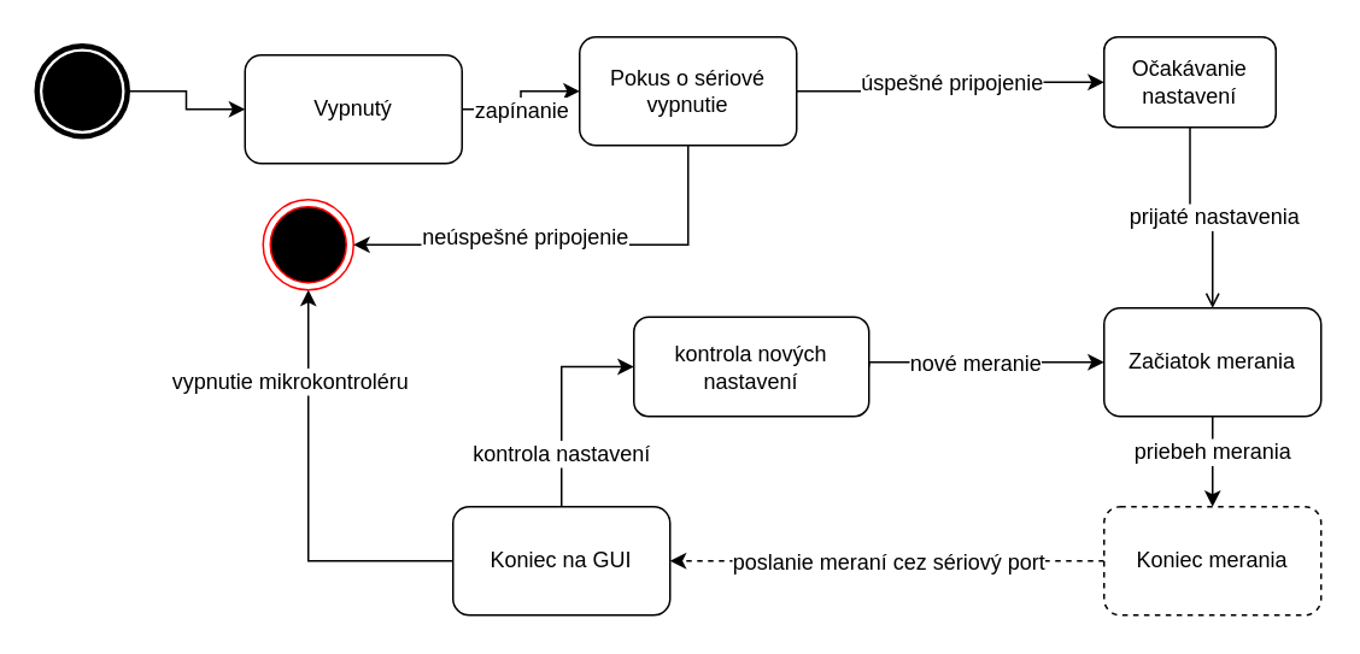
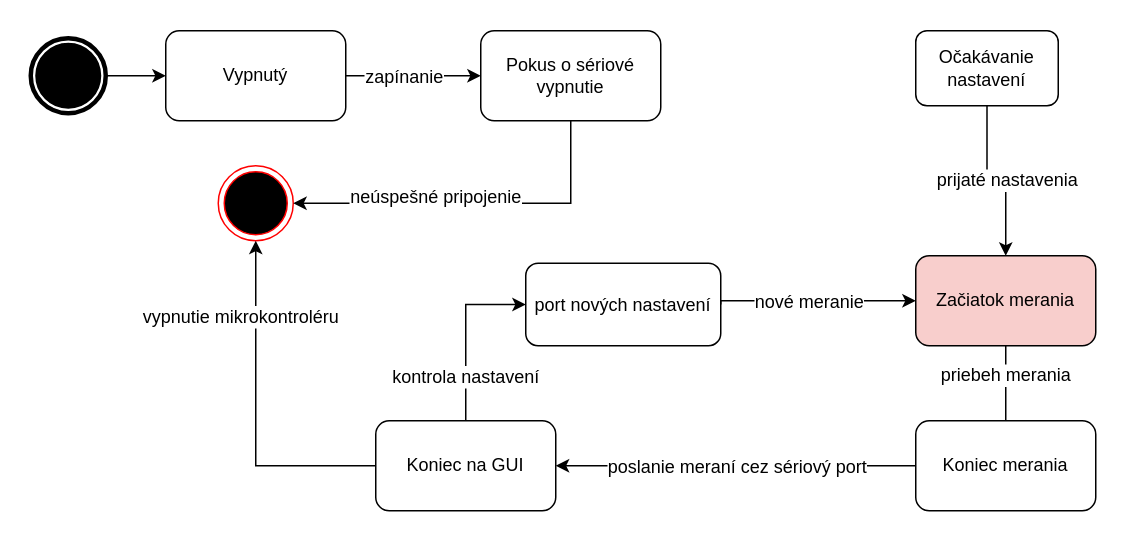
- <mxCell id="10" style="edgeStyle=orthogonalEdgeStyle;rounded=0;orthogonalLoop=1;jettySize=auto;html=1;entryX=0;entryY=0.5;entryDx=0;entryDy=0;" edge="1" parent="1" source="12" target="15"><mxGeometry relative="1" as="geometry" /></mxCell>
- <mxCell id="11" value="úspešné pripojenie" style="text;html=1;resizable=0;points=[];align=center;verticalAlign=middle;labelBackgroundColor=#ffffff;" vertex="1" connectable="0" parent="10"><mxGeometry x="0.248" y="-3" relative="1" as="geometry"><mxPoint x="-19" y="-3" as="offset" /></mxGeometry></mxCell>
- <mxCell id="7" value="Vypnutý" style="rounded=1;whiteSpace=wrap;html=1;" vertex="1" parent="1"><mxGeometry x="135" y="30" width="120" height="60" as="geometry" /></mxCell>
+ <mxCell id="7" value="Vypnutý" style="rounded=1;whiteSpace=wrap;html=1;" vertex="1" parent="1"><mxGeometry x="110" y="20" width="120" height="60" as="geometry" /></mxCell>
- <mxCell id="13" style="edgeStyle=orthogonalEdgeStyle;rounded=0;orthogonalLoop=1;jettySize=auto;html=1;endArrow=open;" edge="1" parent="1" source="15" target="18"><mxGeometry relative="1" as="geometry" /></mxCell>
+ <mxCell id="13" style="edgeStyle=orthogonalEdgeStyle;rounded=0;orthogonalLoop=1;jettySize=auto;html=1;" edge="1" parent="1" source="15" target="18"><mxGeometry relative="1" as="geometry" /></mxCell>
- <mxCell id="18" value="Začiatok merania" style="rounded=1;whiteSpace=wrap;html=1;" vertex="1" parent="1"><mxGeometry x="610" y="170" width="120" height="60" as="geometry" /></mxCell>
+ <mxCell id="18" value="Začiatok merania" style="rounded=1;whiteSpace=wrap;html=1;fillColor=#f8cecc;" vertex="1" parent="1"><mxGeometry x="610" y="170" width="120" height="60" as="geometry" /></mxCell>
- <mxCell id="29" value="kontrola nových nastavení" style="rounded=1;whiteSpace=wrap;html=1;" vertex="1" parent="1"><mxGeometry x="350" y="175" width="130" height="55" as="geometry" /></mxCell>
+ <mxCell id="29" value="port nových nastavení" style="rounded=1;whiteSpace=wrap;html=1;" vertex="1" parent="1"><mxGeometry x="350" y="175" width="130" height="55" as="geometry" /></mxCell>
- <mxCell id="16" style="edgeStyle=orthogonalEdgeStyle;rounded=0;orthogonalLoop=1;jettySize=auto;html=1;entryX=0.5;entryY=0;entryDx=0;entryDy=0;" edge="1" parent="1" source="18" target="21"><mxGeometry relative="1" as="geometry" /></mxCell>
+ <mxCell id="16" style="edgeStyle=orthogonalEdgeStyle;rounded=0;orthogonalLoop=1;jettySize=auto;html=1;entryX=0.5;entryY=0;entryDx=0;entryDy=0;endArrow=none;" edge="1" parent="1" source="18" target="21"><mxGeometry relative="1" as="geometry" /></mxCell>
- <mxCell id="19" style="edgeStyle=orthogonalEdgeStyle;rounded=0;orthogonalLoop=1;jettySize=auto;html=1;entryX=1;entryY=0.5;entryDx=0;entryDy=0;dashed=1;" edge="1" parent="1" source="21" target="28"><mxGeometry relative="1" as="geometry" /></mxCell>
+ <mxCell id="19" style="edgeStyle=orthogonalEdgeStyle;rounded=0;orthogonalLoop=1;jettySize=auto;html=1;entryX=1;entryY=0.5;entryDx=0;entryDy=0;" edge="1" parent="1" source="21" target="28"><mxGeometry relative="1" as="geometry" /></mxCell>
- <mxCell id="21" value="Koniec merania" style="rounded=1;whiteSpace=wrap;html=1;dashed=1;" vertex="1" parent="1"><mxGeometry x="610" y="280" width="120" height="60" as="geometry" /></mxCell>
+ <mxCell id="21" value="Koniec merania" style="rounded=1;whiteSpace=wrap;html=1;" vertex="1" parent="1"><mxGeometry x="610" y="280" width="120" height="60" as="geometry" /></mxCell>
